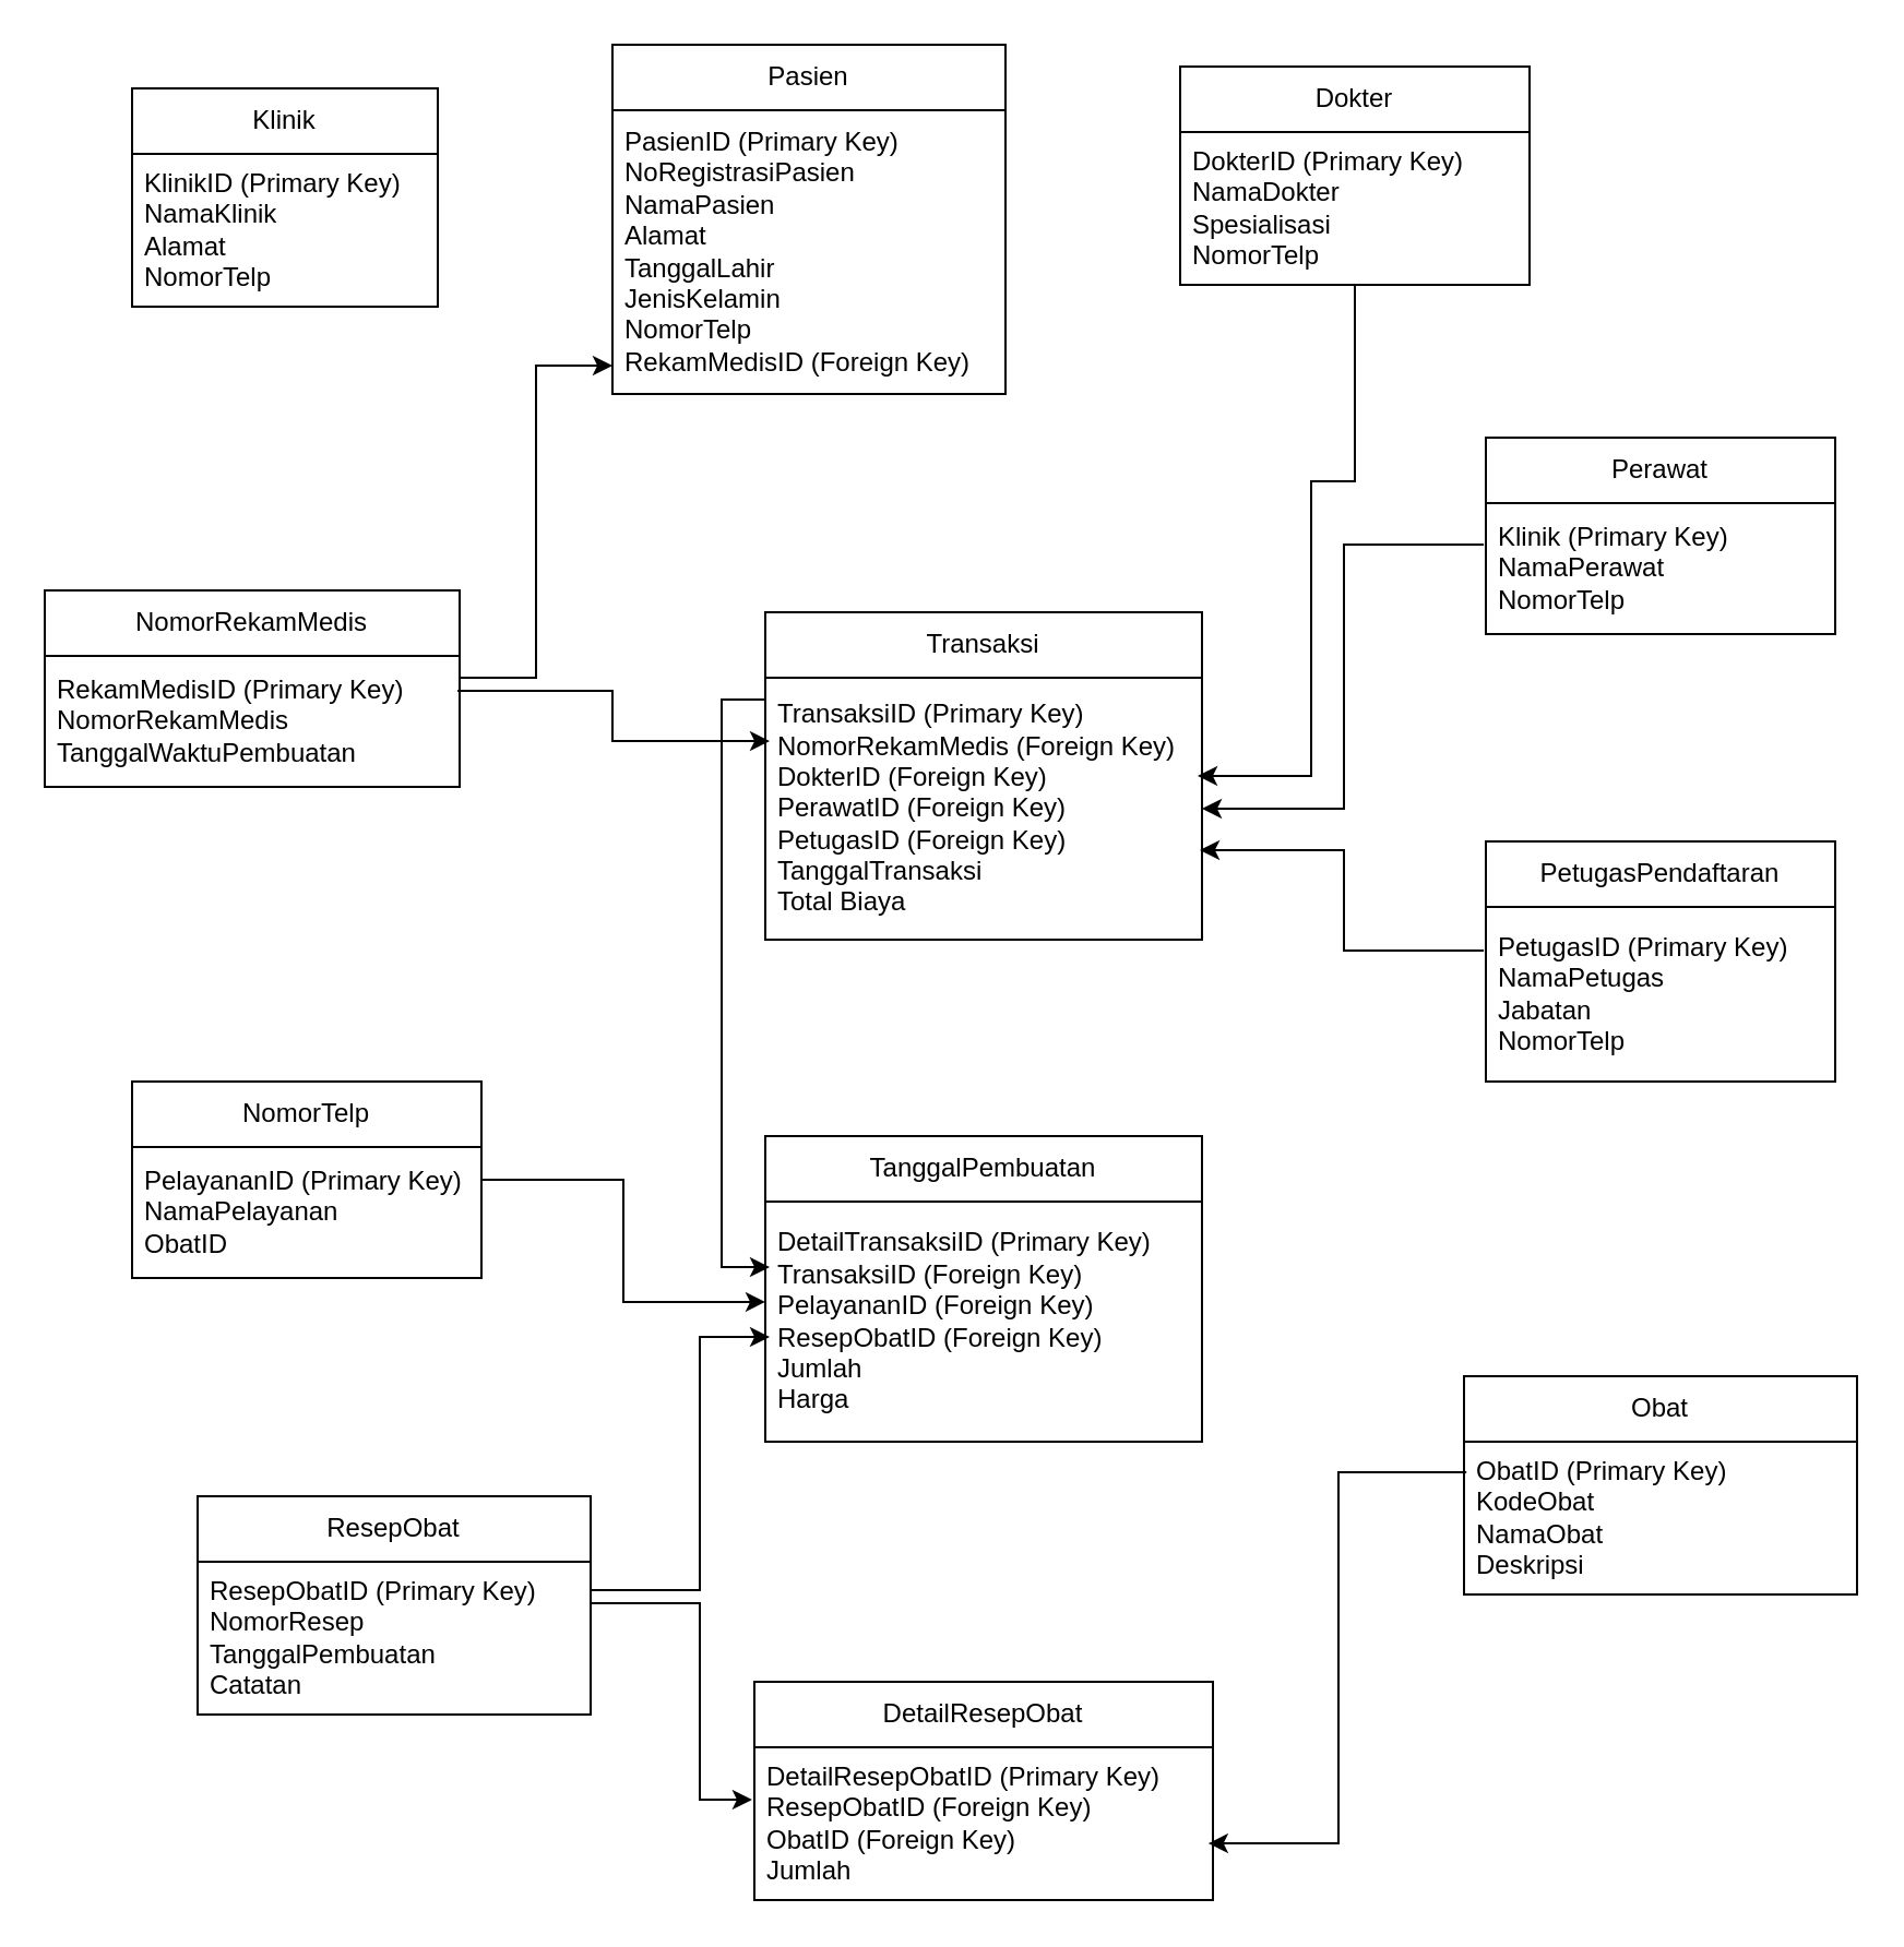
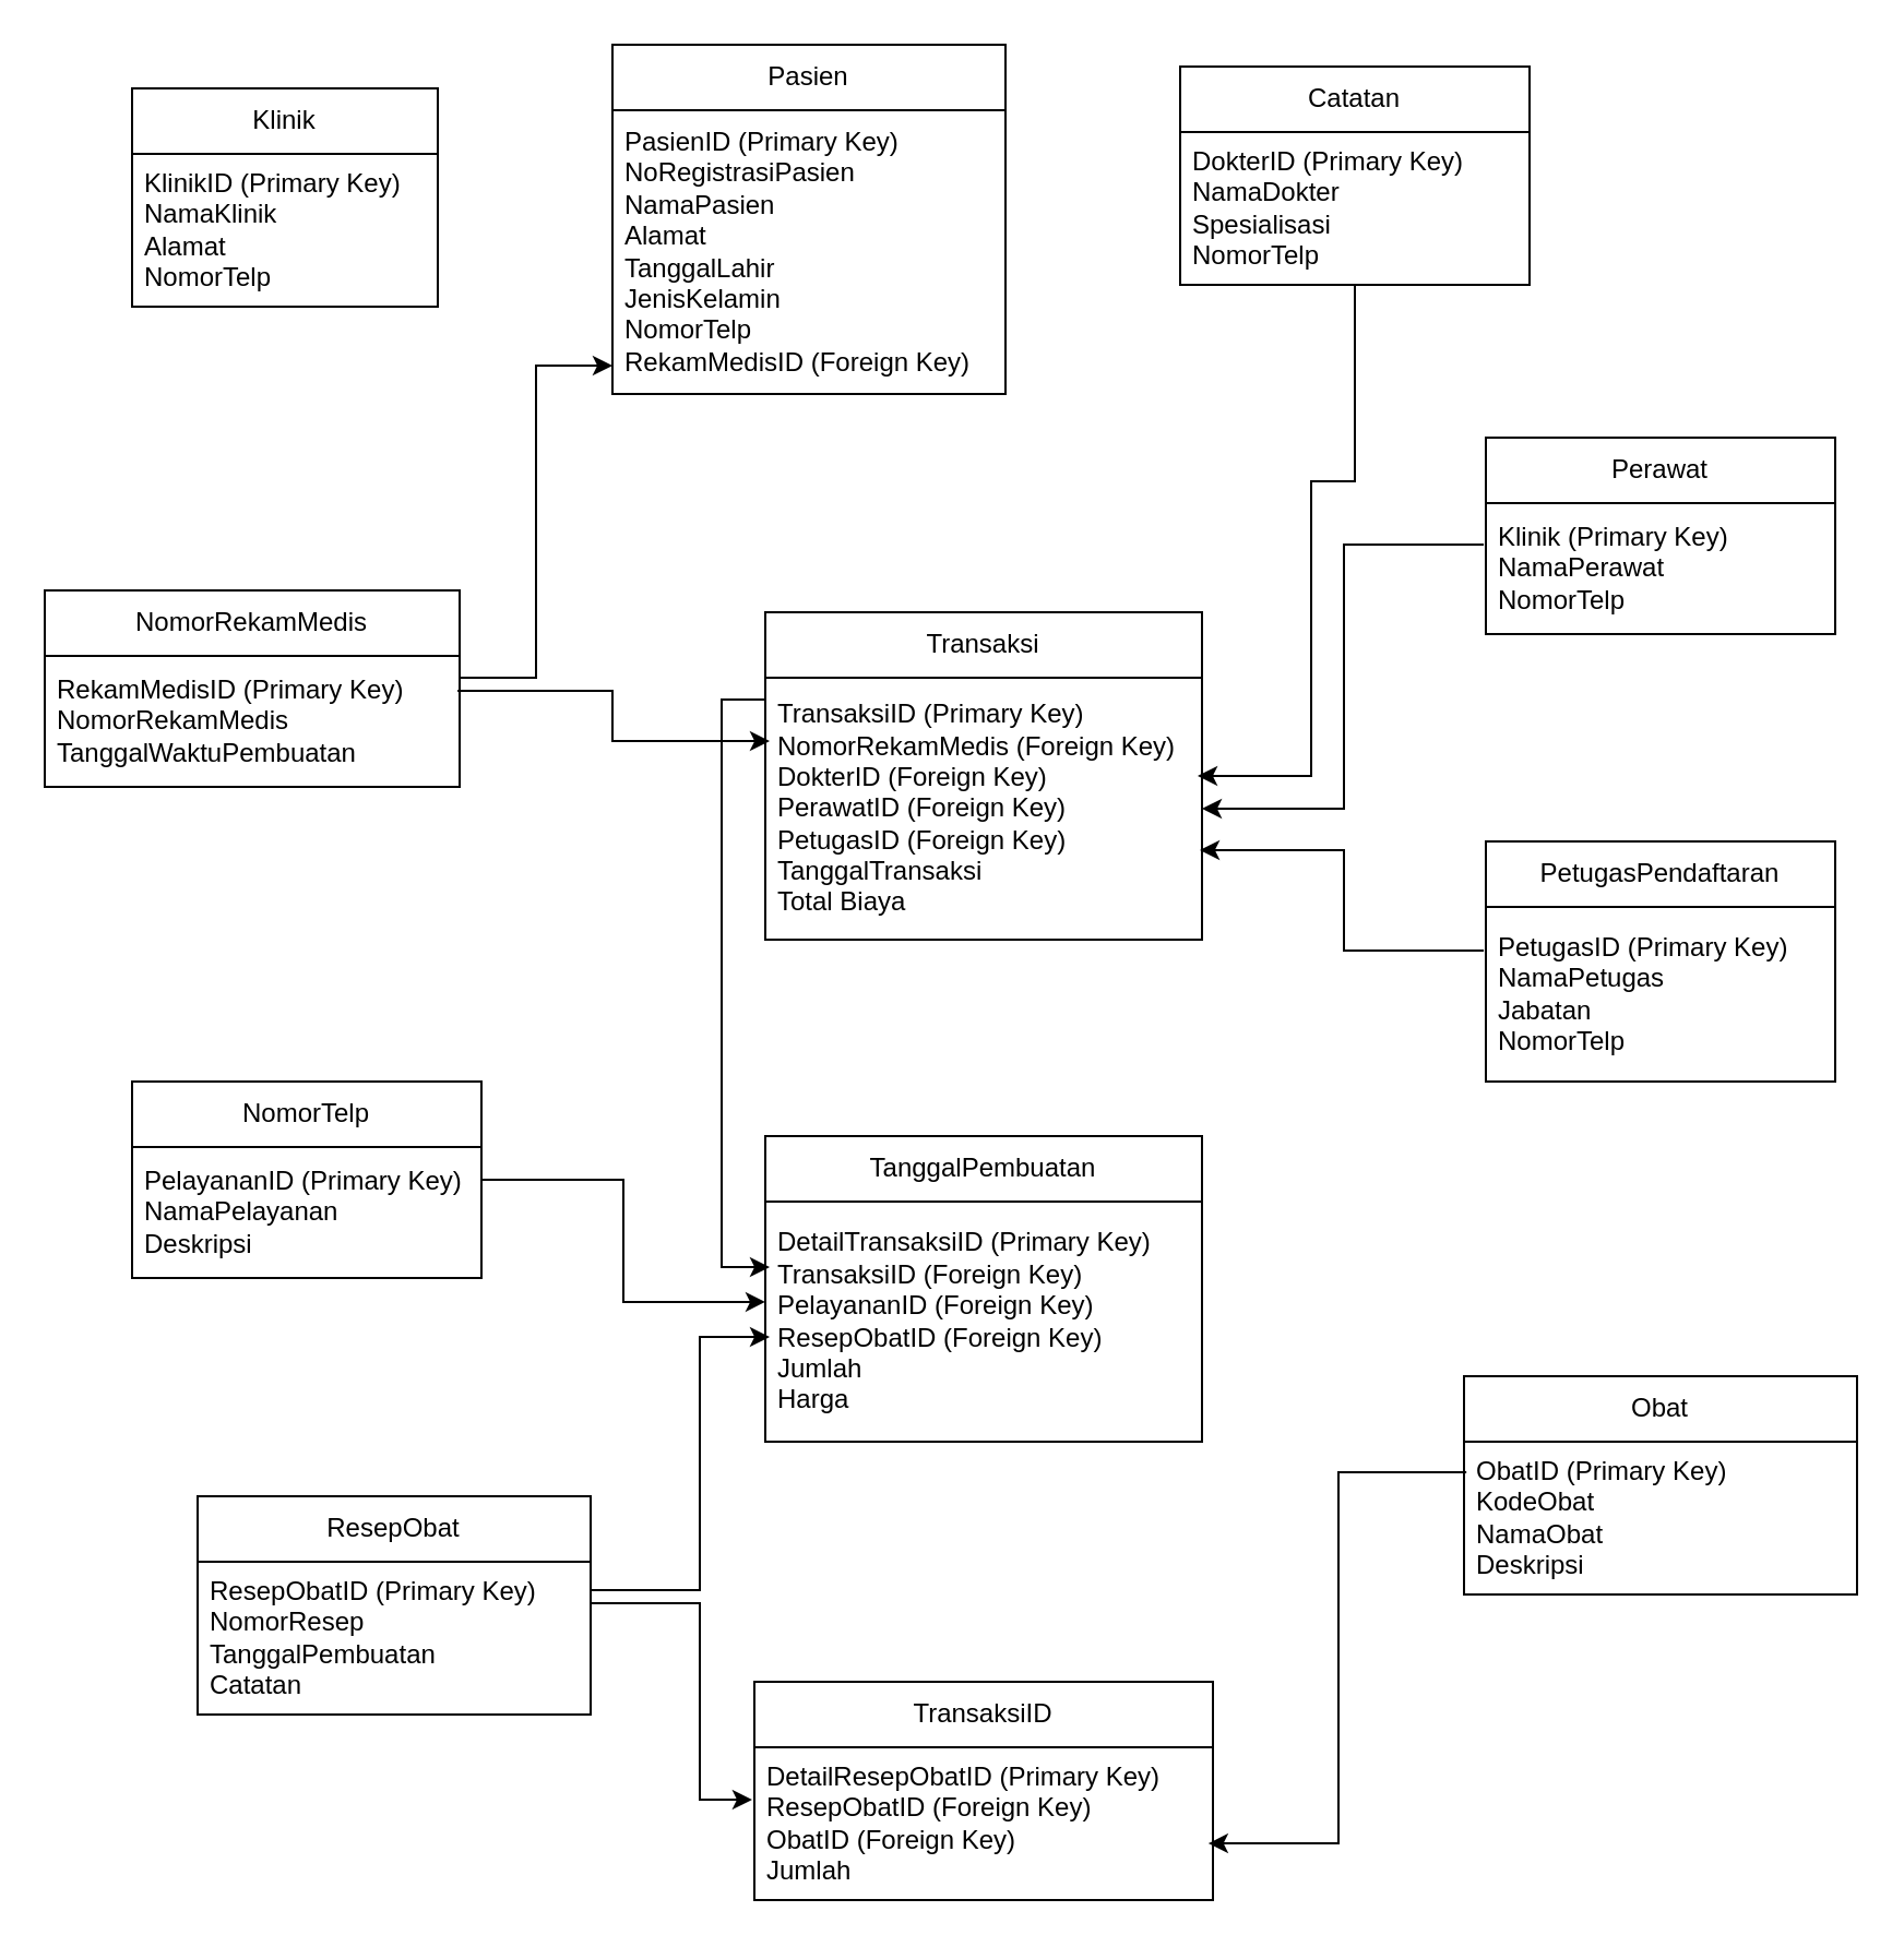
- <mxCell id="6" value="Dokter" style="swimlane;fontStyle=0;childLayout=stackLayout;horizontal=1;startSize=30;horizontalStack=0;resizeParent=1;resizeParentMax=0;resizeLast=0;collapsible=1;marginBottom=0;whiteSpace=wrap;html=1;" vertex="1" parent="1"><mxGeometry x="540" y="30" width="160" height="100" as="geometry" /></mxCell>
+ <mxCell id="6" value="Catatan" style="swimlane;fontStyle=0;childLayout=stackLayout;horizontal=1;startSize=30;horizontalStack=0;resizeParent=1;resizeParentMax=0;resizeLast=0;collapsible=1;marginBottom=0;whiteSpace=wrap;html=1;" vertex="1" parent="1"><mxGeometry x="540" y="30" width="160" height="100" as="geometry" /></mxCell>
- <mxCell id="5" value="&lt;div&gt;PelayananID (Primary Key)&lt;/div&gt;&lt;div&gt;NamaPelayanan&lt;/div&gt;&lt;div&gt;ObatID&lt;/div&gt;" style="text;strokeColor=none;fillColor=none;align=left;verticalAlign=middle;spacingLeft=4;spacingRight=4;overflow=hidden;points=[[0,0.5],[1,0.5]];portConstraint=eastwest;rotatable=0;whiteSpace=wrap;html=1;" vertex="1" parent="4"><mxGeometry y="30" width="160" height="60" as="geometry" /></mxCell>
+ <mxCell id="5" value="&lt;div&gt;PelayananID (Primary Key)&lt;/div&gt;&lt;div&gt;NamaPelayanan&lt;/div&gt;&lt;div&gt;Deskripsi&lt;/div&gt;" style="text;strokeColor=none;fillColor=none;align=left;verticalAlign=middle;spacingLeft=4;spacingRight=4;overflow=hidden;points=[[0,0.5],[1,0.5]];portConstraint=eastwest;rotatable=0;whiteSpace=wrap;html=1;" vertex="1" parent="4"><mxGeometry y="30" width="160" height="60" as="geometry" /></mxCell>
- <mxCell id="24" value="DetailResepObat" style="swimlane;fontStyle=0;childLayout=stackLayout;horizontal=1;startSize=30;horizontalStack=0;resizeParent=1;resizeParentMax=0;resizeLast=0;collapsible=1;marginBottom=0;whiteSpace=wrap;html=1;" vertex="1" parent="1"><mxGeometry x="345" y="770" width="210" height="100" as="geometry" /></mxCell>
+ <mxCell id="24" value="TransaksiID" style="swimlane;fontStyle=0;childLayout=stackLayout;horizontal=1;startSize=30;horizontalStack=0;resizeParent=1;resizeParentMax=0;resizeLast=0;collapsible=1;marginBottom=0;whiteSpace=wrap;html=1;" vertex="1" parent="1"><mxGeometry x="345" y="770" width="210" height="100" as="geometry" /></mxCell>
